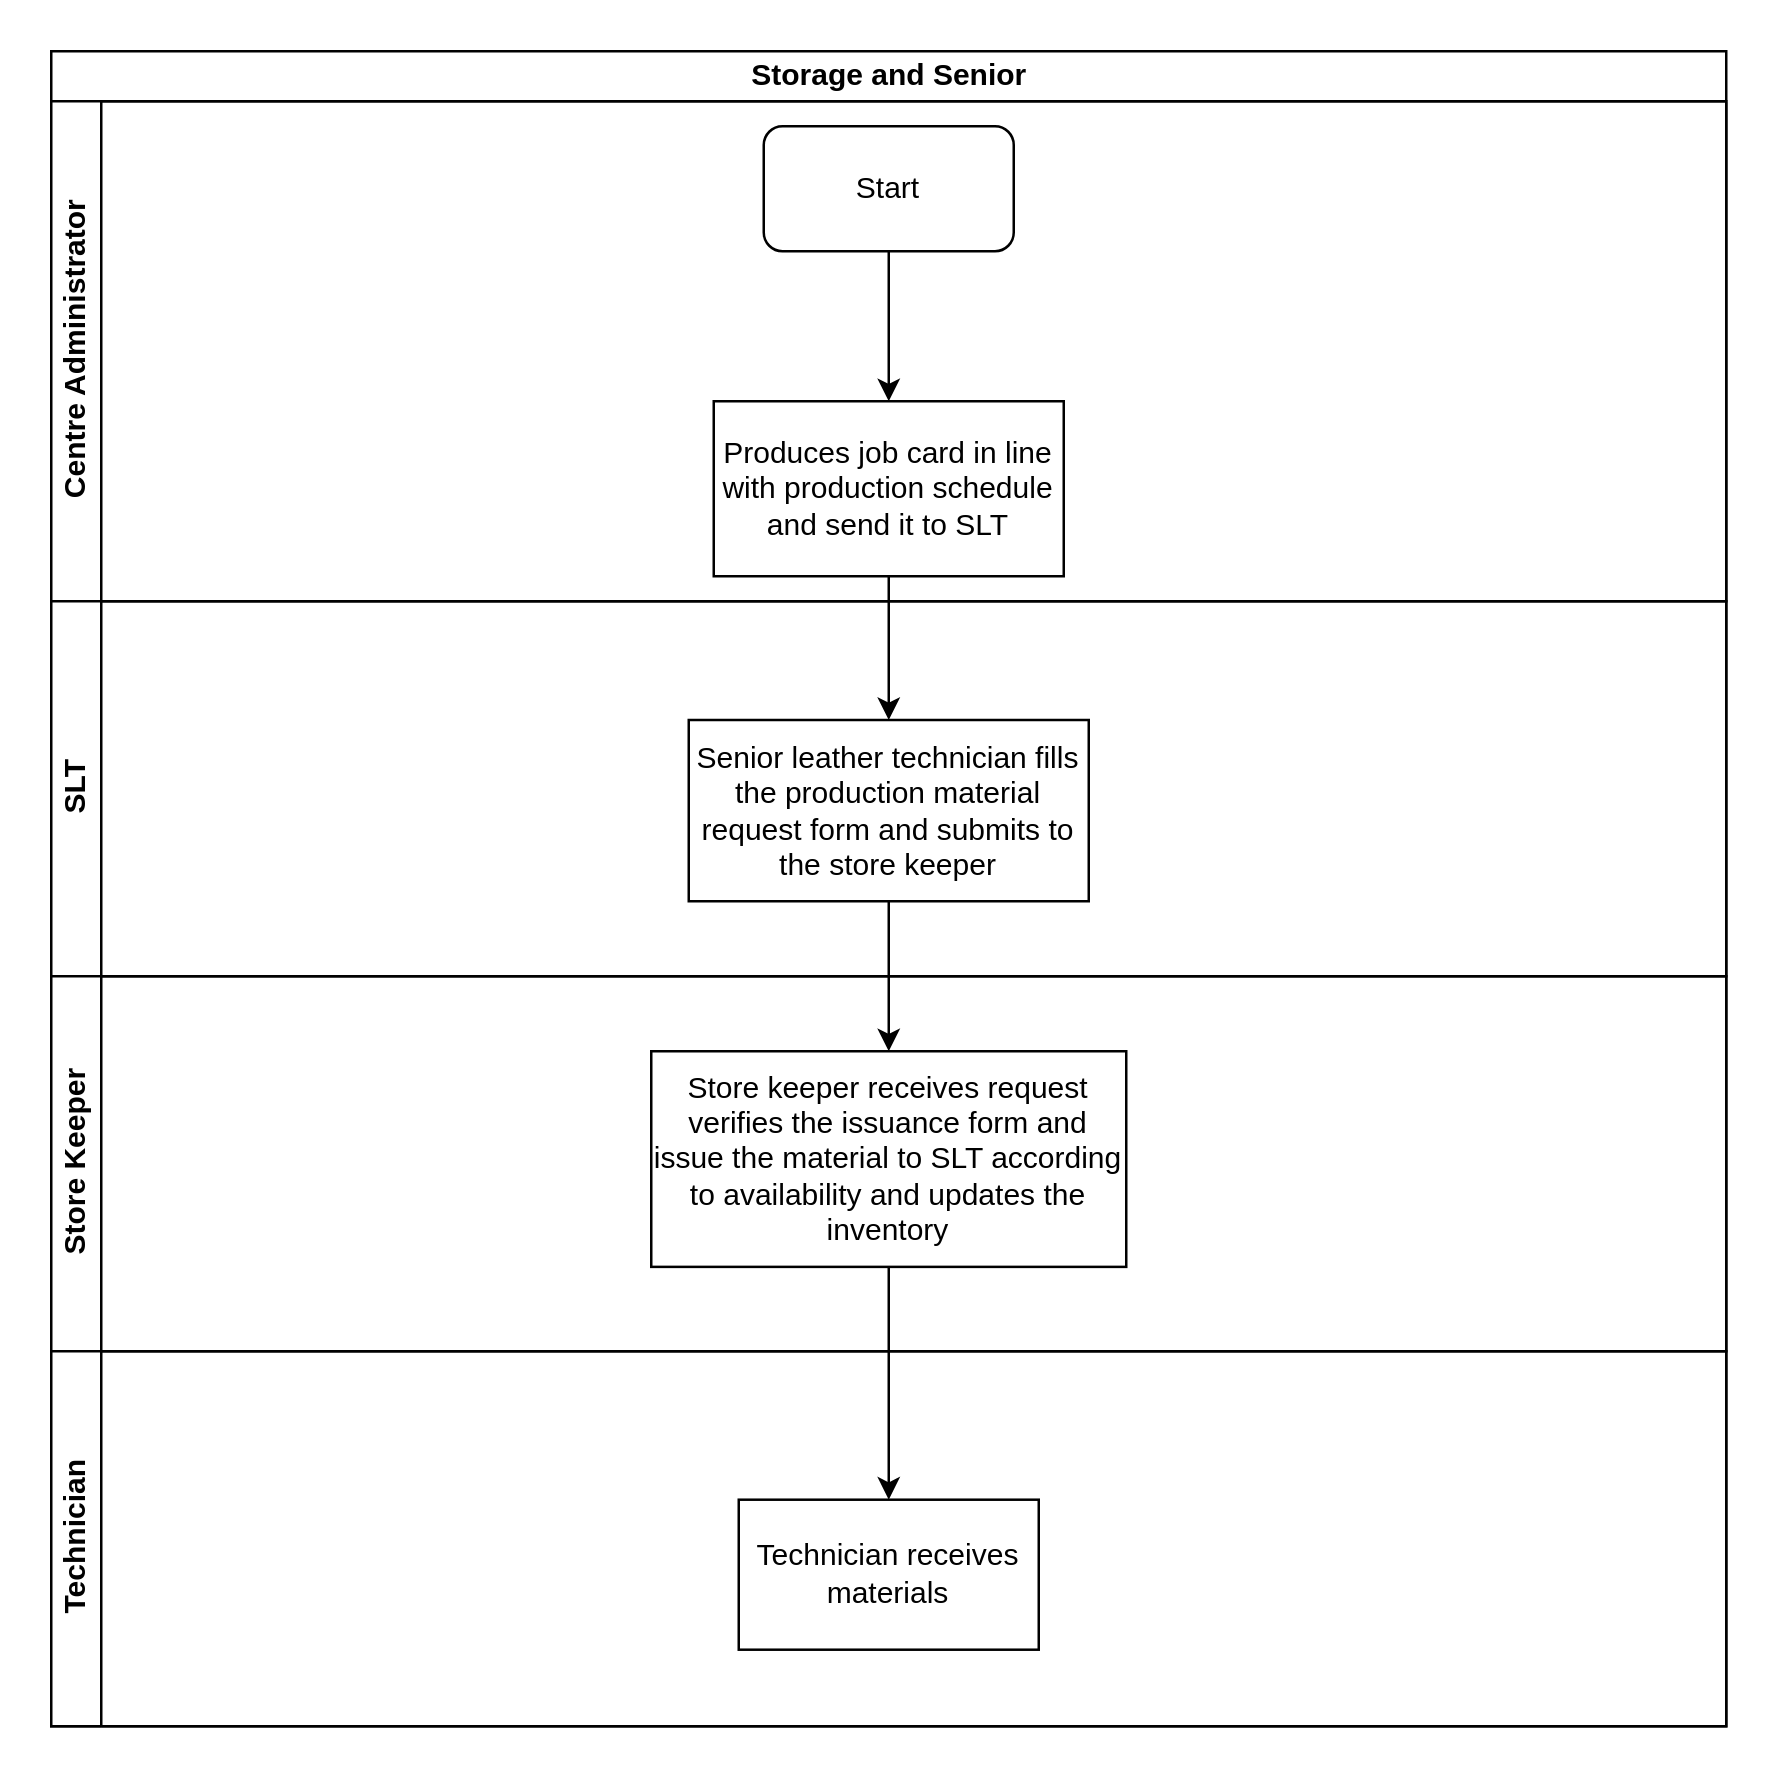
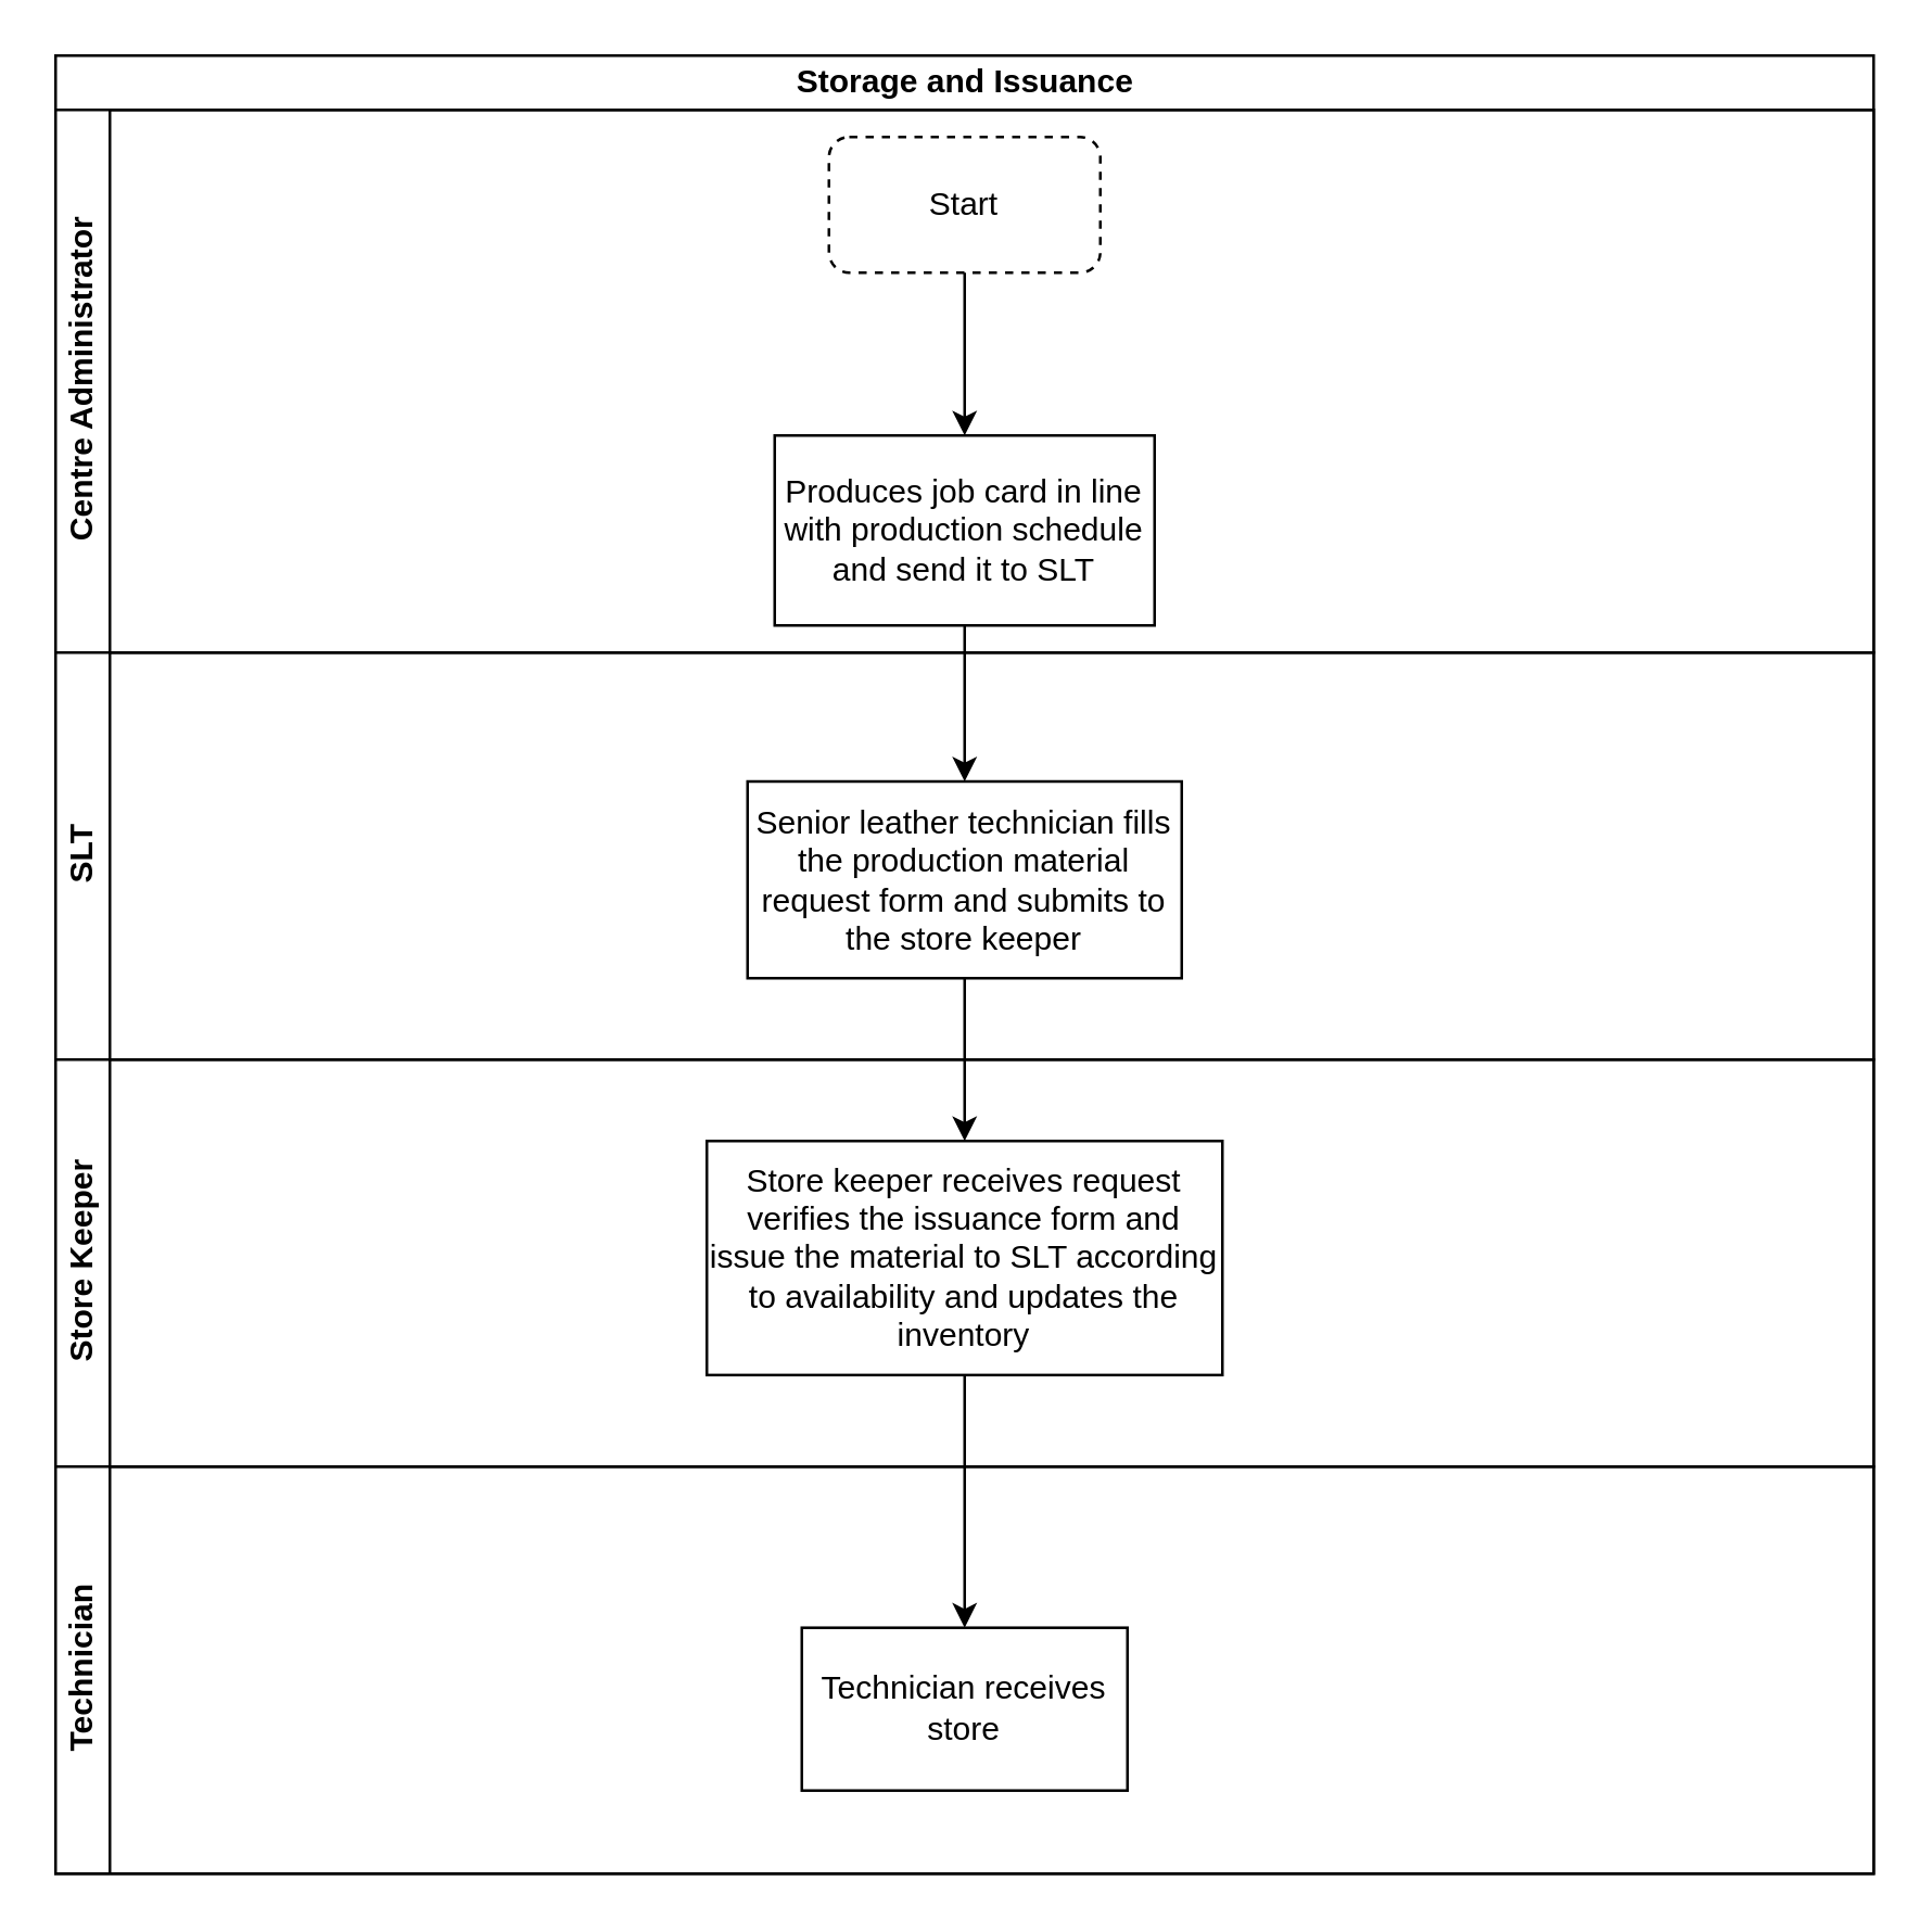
- <mxCell id="2" value="Storage and Senior" style="swimlane;html=1;childLayout=stackLayout;resizeParent=1;resizeParentMax=0;horizontal=1;startSize=20;horizontalStack=0;" vertex="1" parent="1"><mxGeometry x="20" y="20" width="670" height="670" as="geometry" /></mxCell>
+ <mxCell id="2" value="Storage and Issuance" style="swimlane;html=1;childLayout=stackLayout;resizeParent=1;resizeParentMax=0;horizontal=1;startSize=20;horizontalStack=0;" vertex="1" parent="1"><mxGeometry x="20" y="20" width="670" height="670" as="geometry" /></mxCell>
- <mxCell id="5" value="Start" style="rounded=1;whiteSpace=wrap;html=1;" vertex="1" parent="4"><mxGeometry x="285" y="10" width="100" height="50" as="geometry" /></mxCell>
+ <mxCell id="5" value="Start" style="rounded=1;whiteSpace=wrap;html=1;dashed=1;" vertex="1" parent="4"><mxGeometry x="285" y="10" width="100" height="50" as="geometry" /></mxCell>
- <mxCell id="13" value="Technician receives materials" style="whiteSpace=wrap;html=1;rounded=0;" vertex="1" parent="12"><mxGeometry x="275" y="59.375" width="120" height="60" as="geometry" /></mxCell>
+ <mxCell id="13" value="Technician receives store" style="whiteSpace=wrap;html=1;rounded=0;" vertex="1" parent="12"><mxGeometry x="275" y="59.375" width="120" height="60" as="geometry" /></mxCell>
